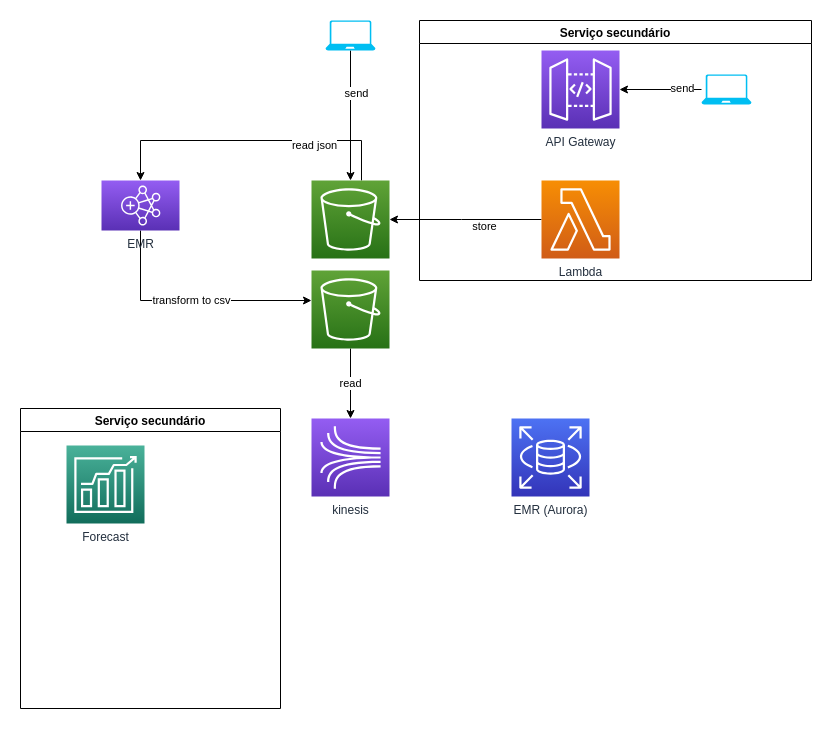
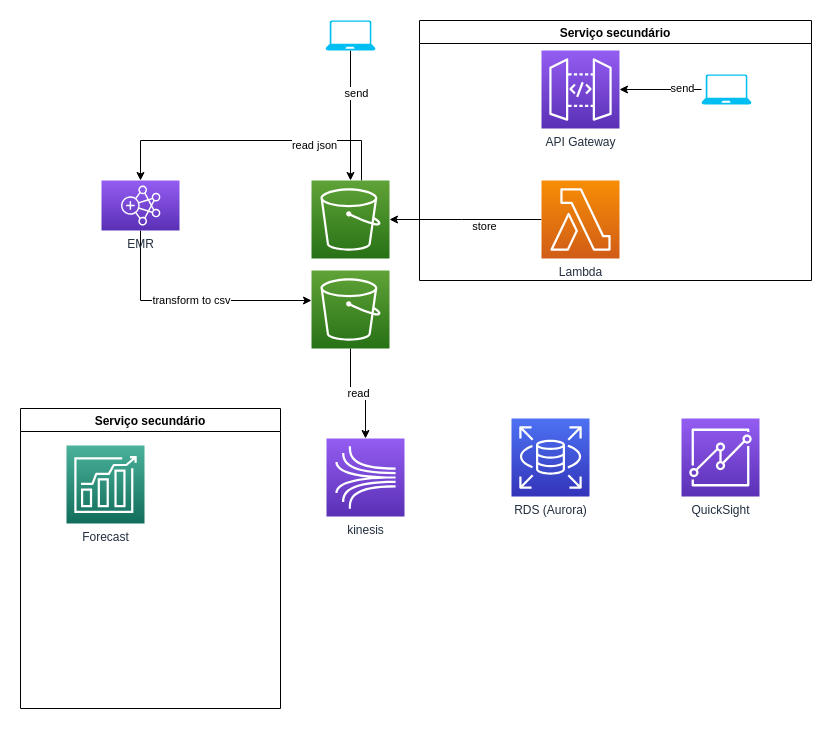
- <mxCell id="22" value="kinesis" style="outlineConnect=0;fontColor=#232F3E;gradientColor=#945DF2;gradientDirection=north;fillColor=#5A30B5;strokeColor=#ffffff;dashed=0;verticalLabelPosition=bottom;verticalAlign=top;align=center;html=1;fontSize=12;fontStyle=0;aspect=fixed;shape=mxgraph.aws4.resourceIcon;resIcon=mxgraph.aws4.kinesis;" vertex="1" parent="1"><mxGeometry x="311" y="418" width="78" height="78" as="geometry" /></mxCell>
+ <mxCell id="22" value="kinesis" style="outlineConnect=0;fontColor=#232F3E;gradientColor=#945DF2;gradientDirection=north;fillColor=#5A30B5;strokeColor=#ffffff;dashed=0;verticalLabelPosition=bottom;verticalAlign=top;align=center;html=1;fontSize=12;fontStyle=0;aspect=fixed;shape=mxgraph.aws4.resourceIcon;resIcon=mxgraph.aws4.kinesis;" vertex="1" parent="1"><mxGeometry x="326" y="438" width="78" height="78" as="geometry" /></mxCell>
+ <mxCell id="9" value="QuickSight" style="outlineConnect=0;fontColor=#232F3E;gradientColor=#945DF2;gradientDirection=north;fillColor=#5A30B5;strokeColor=#ffffff;dashed=0;verticalLabelPosition=bottom;verticalAlign=top;align=center;html=1;fontSize=12;fontStyle=0;aspect=fixed;shape=mxgraph.aws4.resourceIcon;resIcon=mxgraph.aws4.quicksight;" parent="1" vertex="1"><mxGeometry x="681" y="418" width="78" height="78" as="geometry" /></mxCell>
- <mxCell id="7" value="EMR (Aurora)" style="outlineConnect=0;fontColor=#232F3E;gradientColor=#4D72F3;gradientDirection=north;fillColor=#3334B9;strokeColor=#ffffff;dashed=0;verticalLabelPosition=bottom;verticalAlign=top;align=center;html=1;fontSize=12;fontStyle=0;aspect=fixed;shape=mxgraph.aws4.resourceIcon;resIcon=mxgraph.aws4.rds;" parent="1" vertex="1"><mxGeometry x="511" y="418" width="78" height="78" as="geometry" /></mxCell>
+ <mxCell id="7" value="RDS (Aurora)" style="outlineConnect=0;fontColor=#232F3E;gradientColor=#4D72F3;gradientDirection=north;fillColor=#3334B9;strokeColor=#ffffff;dashed=0;verticalLabelPosition=bottom;verticalAlign=top;align=center;html=1;fontSize=12;fontStyle=0;aspect=fixed;shape=mxgraph.aws4.resourceIcon;resIcon=mxgraph.aws4.rds;" parent="1" vertex="1"><mxGeometry x="511" y="418" width="78" height="78" as="geometry" /></mxCell>
